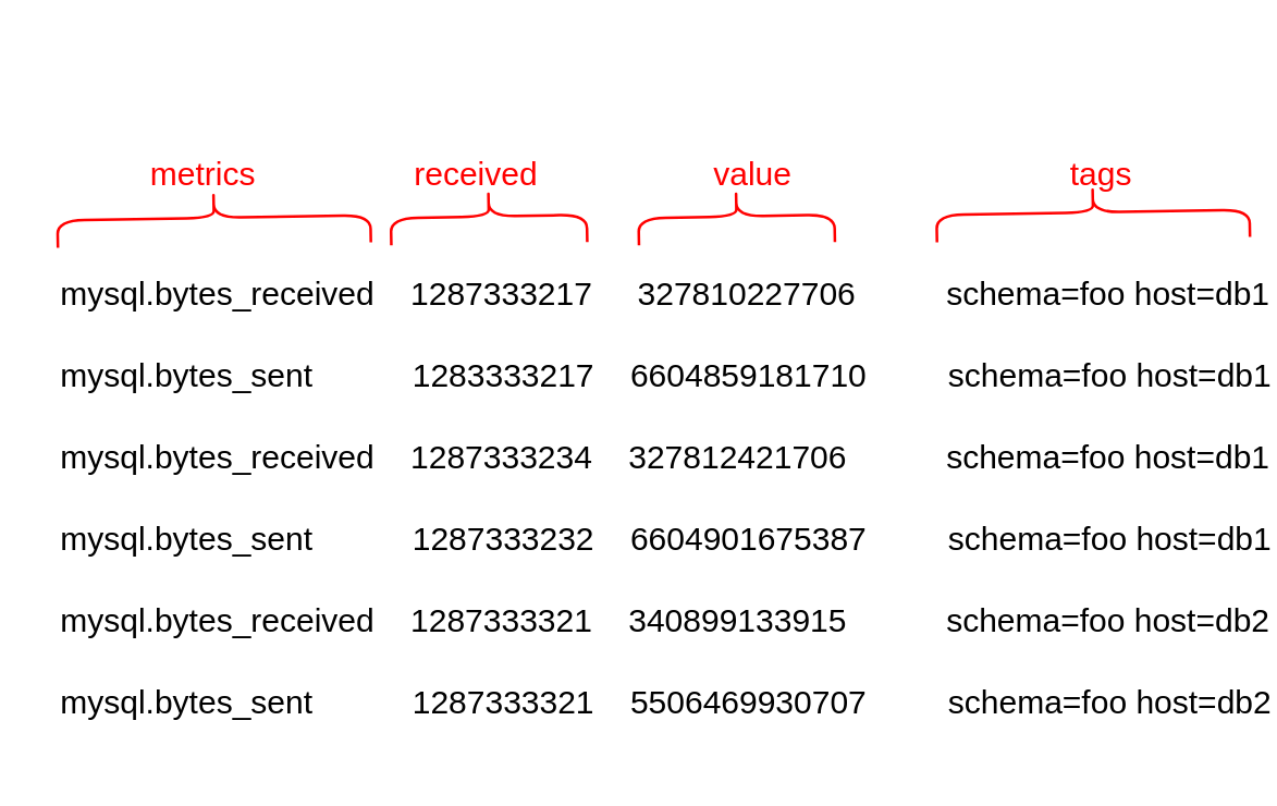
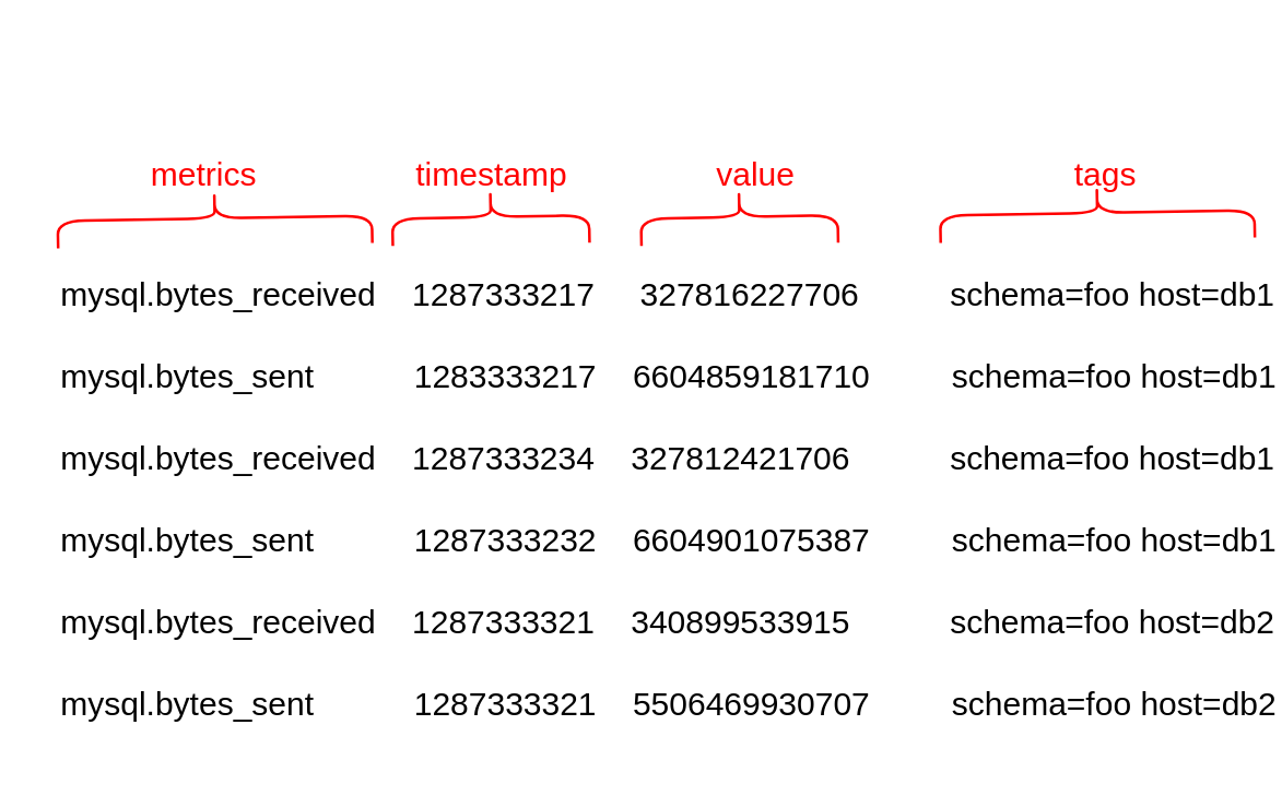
- <mxCell id="13" value="received" style="text;html=1;resizable=0;points=[];autosize=1;align=left;verticalAlign=top;spacingTop=-4;fontColor=#FF0000;" vertex="1" parent="1"><mxGeometry x="150" y="54" width="70" height="20" as="geometry" /></mxCell>
+ <mxCell id="13" value="timestamp" style="text;html=1;resizable=0;points=[];autosize=1;align=left;verticalAlign=top;spacingTop=-4;fontColor=#FF0000;" vertex="1" parent="1"><mxGeometry x="150" y="54" width="70" height="20" as="geometry" /></mxCell>
- <mxCell id="2" value="mysql.bytes_received&amp;nbsp; &amp;nbsp; 1287333217&amp;nbsp; &amp;nbsp; &amp;nbsp;327810227706&amp;nbsp; &amp;nbsp; &amp;nbsp; &amp;nbsp; &amp;nbsp; schema=foo host=db1" style="text;html=1;" vertex="1" parent="1"><mxGeometry x="20" y="94" width="410" height="30" as="geometry" /></mxCell>
+ <mxCell id="2" value="mysql.bytes_received&amp;nbsp; &amp;nbsp; 1287333217&amp;nbsp; &amp;nbsp; &amp;nbsp;327816227706&amp;nbsp; &amp;nbsp; &amp;nbsp; &amp;nbsp; &amp;nbsp; schema=foo host=db1" style="text;html=1;" vertex="1" parent="1"><mxGeometry x="20" y="94" width="410" height="30" as="geometry" /></mxCell>
- <mxCell id="5" value="mysql.bytes_sent&amp;nbsp; &amp;nbsp; &amp;nbsp; &amp;nbsp; &amp;nbsp; &amp;nbsp;1287333232&amp;nbsp; &amp;nbsp; 6604901675387&amp;nbsp; &amp;nbsp; &amp;nbsp; &amp;nbsp; &amp;nbsp;schema=foo host=db1" style="text;html=1;" vertex="1" parent="1"><mxGeometry x="20" y="184" width="400" height="30" as="geometry" /></mxCell>
+ <mxCell id="5" value="mysql.bytes_sent&amp;nbsp; &amp;nbsp; &amp;nbsp; &amp;nbsp; &amp;nbsp; &amp;nbsp;1287333232&amp;nbsp; &amp;nbsp; 6604901075387&amp;nbsp; &amp;nbsp; &amp;nbsp; &amp;nbsp; &amp;nbsp;schema=foo host=db1" style="text;html=1;" vertex="1" parent="1"><mxGeometry x="20" y="184" width="400" height="30" as="geometry" /></mxCell>
- <mxCell id="6" value="mysql.bytes_received&amp;nbsp; &amp;nbsp; 1287333321&amp;nbsp; &amp;nbsp; 340899133915&amp;nbsp; &amp;nbsp; &amp;nbsp; &amp;nbsp; &amp;nbsp; &amp;nbsp;schema=foo host=db2" style="text;html=1;" vertex="1" parent="1"><mxGeometry x="20" y="214" width="420" height="30" as="geometry" /></mxCell>
+ <mxCell id="6" value="mysql.bytes_received&amp;nbsp; &amp;nbsp; 1287333321&amp;nbsp; &amp;nbsp; 340899533915&amp;nbsp; &amp;nbsp; &amp;nbsp; &amp;nbsp; &amp;nbsp; &amp;nbsp;schema=foo host=db2" style="text;html=1;" vertex="1" parent="1"><mxGeometry x="20" y="214" width="420" height="30" as="geometry" /></mxCell>
